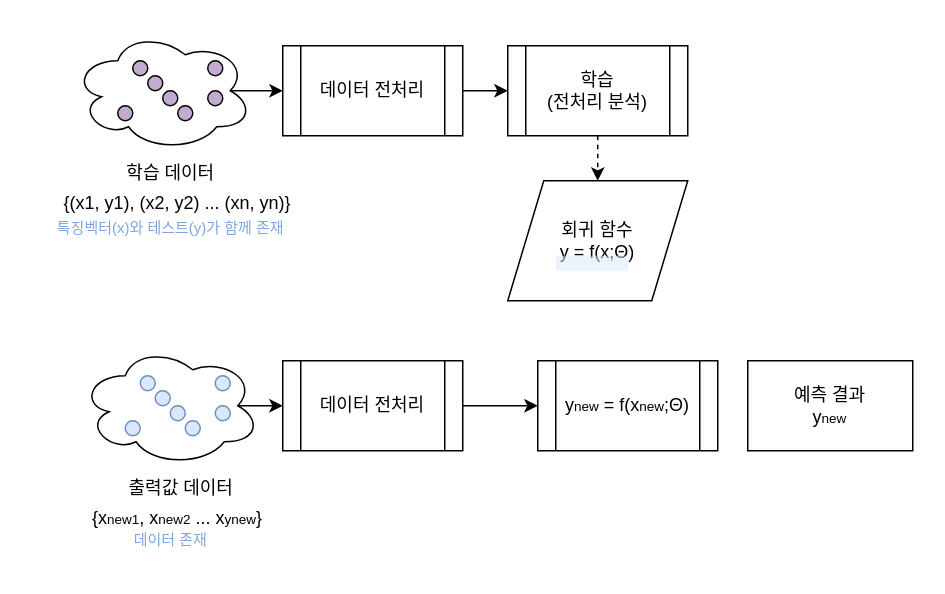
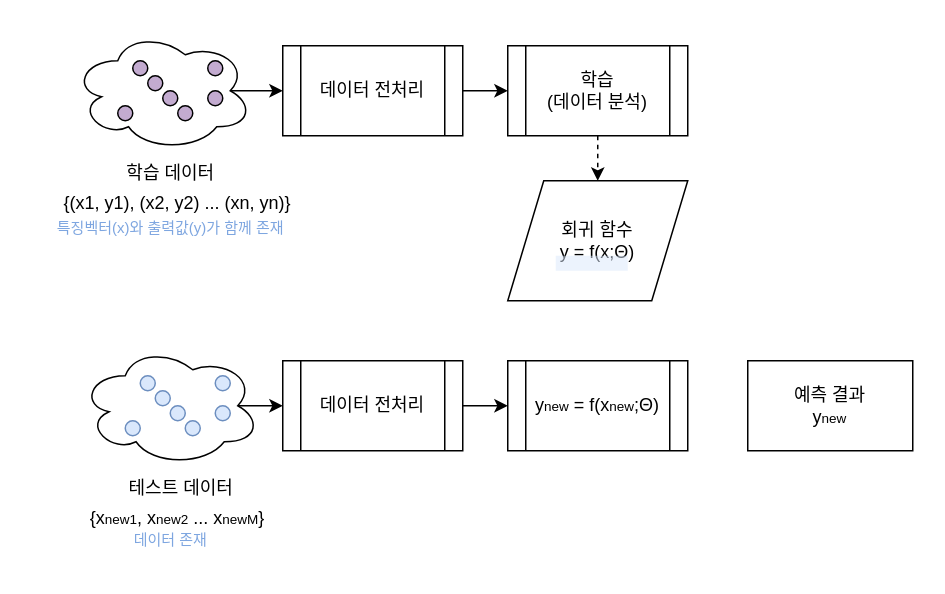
- <mxCell id="12" value="학습&lt;div&gt;(전처리 분석)&lt;/div&gt;" style="shape=process;whiteSpace=wrap;html=1;backgroundOutline=1;" vertex="1" parent="1"><mxGeometry x="338" y="30" width="120" height="60" as="geometry" /></mxCell>
+ <mxCell id="12" value="학습&lt;div&gt;(데이터 분석)&lt;/div&gt;" style="shape=process;whiteSpace=wrap;html=1;backgroundOutline=1;" vertex="1" parent="1"><mxGeometry x="338" y="30" width="120" height="60" as="geometry" /></mxCell>
- <mxCell id="32" value="&lt;font color=&quot;#7ea6e0&quot; style=&quot;font-size: 10px;&quot;&gt;특징벡터(x)와 테스트(y)가 함께 존재&lt;/font&gt;" style="text;strokeColor=none;align=center;fillColor=none;html=1;verticalAlign=middle;whiteSpace=wrap;rounded=0;" vertex="1" parent="1"><mxGeometry x="20.5" y="136" width="185" height="30" as="geometry" /></mxCell>
+ <mxCell id="32" value="&lt;font color=&quot;#7ea6e0&quot; style=&quot;font-size: 10px;&quot;&gt;특징벡터(x)와 출력값(y)가 함께 존재&lt;/font&gt;" style="text;strokeColor=none;align=center;fillColor=none;html=1;verticalAlign=middle;whiteSpace=wrap;rounded=0;" vertex="1" parent="1"><mxGeometry x="20.5" y="136" width="185" height="30" as="geometry" /></mxCell>
- <mxCell id="17" value="y&lt;font style=&quot;font-size: 9px;&quot;&gt;new&lt;/font&gt; = f(x&lt;font style=&quot;font-size: 9px;&quot;&gt;new&lt;/font&gt;;Θ)" style="shape=process;whiteSpace=wrap;html=1;backgroundOutline=1;" vertex="1" parent="1"><mxGeometry x="358" y="240" width="120" height="60" as="geometry" /></mxCell>
+ <mxCell id="17" value="y&lt;font style=&quot;font-size: 9px;&quot;&gt;new&lt;/font&gt; = f(x&lt;font style=&quot;font-size: 9px;&quot;&gt;new&lt;/font&gt;;Θ)" style="shape=process;whiteSpace=wrap;html=1;backgroundOutline=1;" vertex="1" parent="1"><mxGeometry x="338" y="240" width="120" height="60" as="geometry" /></mxCell>
- <mxCell id="27" value="출력값 데이터" style="text;strokeColor=none;align=center;fillColor=none;html=1;verticalAlign=middle;whiteSpace=wrap;rounded=0;" vertex="1" parent="1"><mxGeometry x="78" y="310" width="85" height="30" as="geometry" /></mxCell>
+ <mxCell id="27" value="테스트 데이터" style="text;strokeColor=none;align=center;fillColor=none;html=1;verticalAlign=middle;whiteSpace=wrap;rounded=0;" vertex="1" parent="1"><mxGeometry x="78" y="310" width="85" height="30" as="geometry" /></mxCell>
- <mxCell id="31" value="{x&lt;font style=&quot;font-size: 9px;&quot;&gt;new&lt;/font&gt;&lt;font style=&quot;font-size: 9px;&quot;&gt;1&lt;/font&gt;, x&lt;font style=&quot;font-size: 9px;&quot;&gt;new2&lt;/font&gt;&amp;nbsp;... x&lt;font style=&quot;font-size: 9px;&quot;&gt;ynew&lt;/font&gt;}" style="text;strokeColor=none;align=center;fillColor=none;html=1;verticalAlign=middle;whiteSpace=wrap;rounded=0;" vertex="1" parent="1"><mxGeometry x="33" y="330" width="170" height="30" as="geometry" /></mxCell>
+ <mxCell id="31" value="{x&lt;font style=&quot;font-size: 9px;&quot;&gt;new&lt;/font&gt;&lt;font style=&quot;font-size: 9px;&quot;&gt;1&lt;/font&gt;, x&lt;font style=&quot;font-size: 9px;&quot;&gt;new2&lt;/font&gt;&amp;nbsp;... x&lt;font style=&quot;font-size: 9px;&quot;&gt;newM&lt;/font&gt;}" style="text;strokeColor=none;align=center;fillColor=none;html=1;verticalAlign=middle;whiteSpace=wrap;rounded=0;" vertex="1" parent="1"><mxGeometry x="33" y="330" width="170" height="30" as="geometry" /></mxCell>
